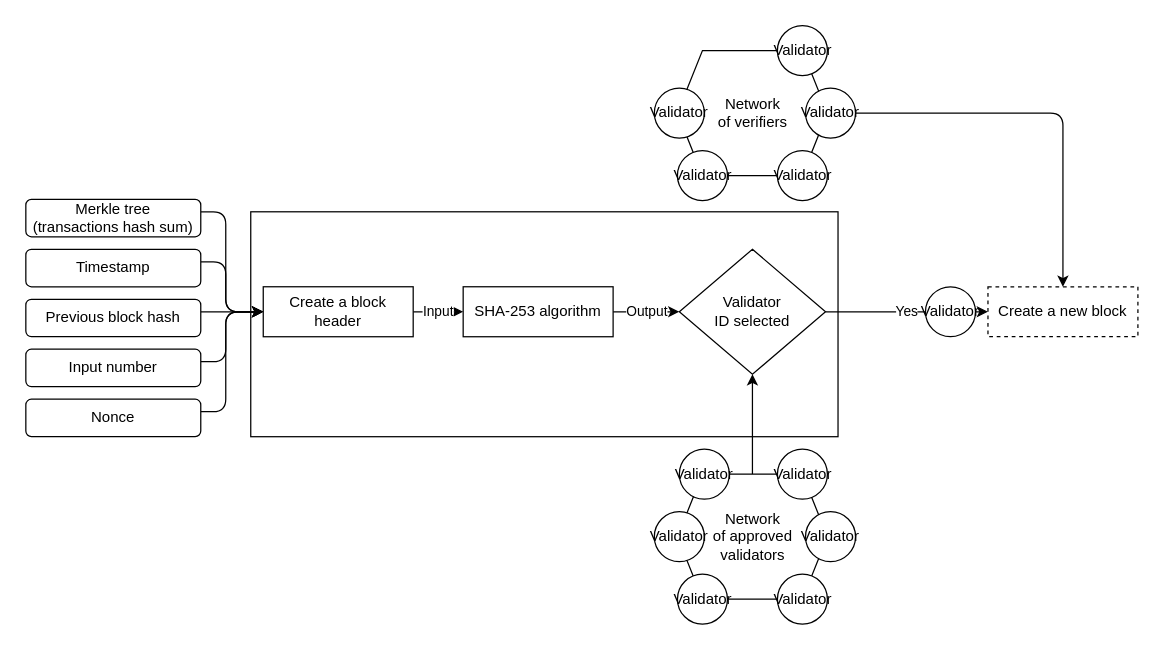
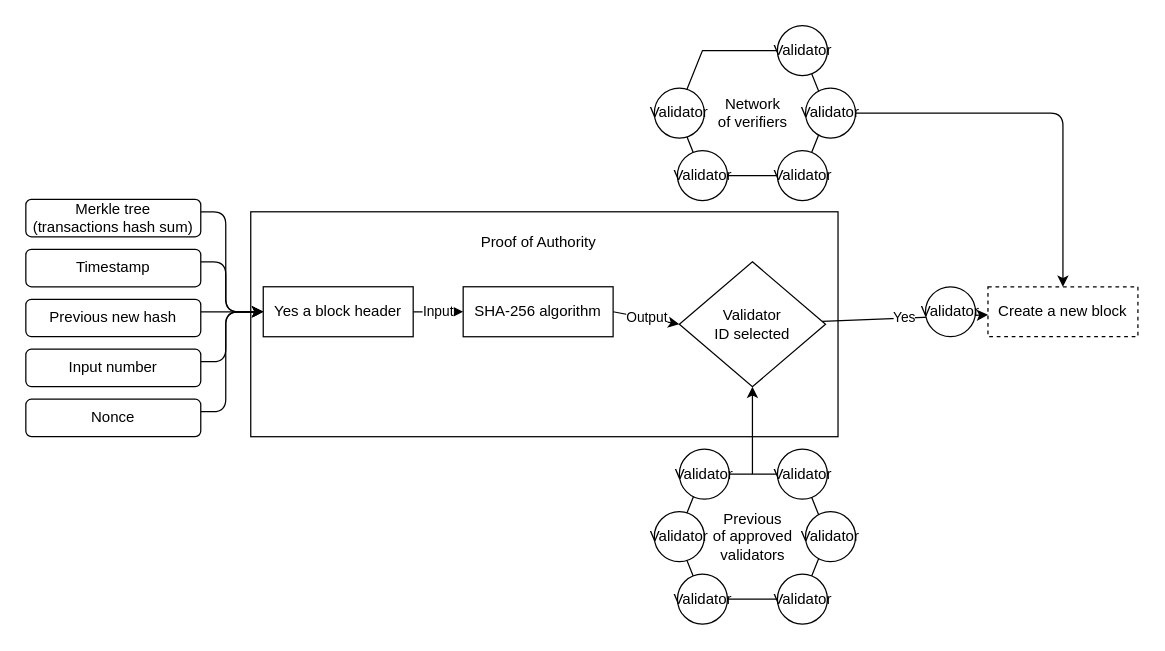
+ <mxCell id="20" value="Proof of Authority" style="text;html=1;strokeColor=none;fillColor=none;align=center;verticalAlign=middle;whiteSpace=wrap;rounded=0;" vertex="1" parent="1"><mxGeometry x="373.75" y="179" width="112.5" height="30" as="geometry" /></mxCell>
- <mxCell id="14" value="Create a block header" style="rounded=0;whiteSpace=wrap;html=1;" vertex="1" parent="1"><mxGeometry x="210" y="229" width="120" height="40" as="geometry" /></mxCell>
+ <mxCell id="14" value="Yes a block header" style="rounded=0;whiteSpace=wrap;html=1;" vertex="1" parent="1"><mxGeometry x="210" y="229" width="120" height="40" as="geometry" /></mxCell>
- <mxCell id="16" value="SHA-253 algorithm" style="rounded=0;whiteSpace=wrap;html=1;" vertex="1" parent="1"><mxGeometry x="370" y="229" width="120" height="40" as="geometry" /></mxCell>
+ <mxCell id="16" value="SHA-256 algorithm" style="rounded=0;whiteSpace=wrap;html=1;" vertex="1" parent="1"><mxGeometry x="370" y="229" width="120" height="40" as="geometry" /></mxCell>
- <mxCell id="19" value="Validator &lt;br&gt;ID selected" style="rhombus;whiteSpace=wrap;html=1;" vertex="1" parent="1"><mxGeometry x="543" y="199" width="117" height="100" as="geometry" /></mxCell>
+ <mxCell id="19" value="Validator &lt;br&gt;ID selected" style="rhombus;whiteSpace=wrap;html=1;" vertex="1" parent="1"><mxGeometry x="543" y="209" width="117" height="100" as="geometry" /></mxCell>
- <mxCell id="8" value="Previous block hash" style="rounded=1;whiteSpace=wrap;html=1;" vertex="1" parent="1"><mxGeometry x="20" y="239" width="140" height="30" as="geometry" /></mxCell>
+ <mxCell id="8" value="Previous new hash" style="rounded=1;whiteSpace=wrap;html=1;" vertex="1" parent="1"><mxGeometry x="20" y="239" width="140" height="30" as="geometry" /></mxCell>
- <mxCell id="30" value="Network &lt;br&gt;of approved&lt;br&gt;validators" style="shape=hexagon;perimeter=hexagonPerimeter2;whiteSpace=wrap;html=1;fixedSize=1;" vertex="1" parent="1"><mxGeometry x="541.5" y="379" width="120" height="100" as="geometry" /></mxCell>
+ <mxCell id="30" value="Previous &lt;br&gt;of approved&lt;br&gt;validators" style="shape=hexagon;perimeter=hexagonPerimeter2;whiteSpace=wrap;html=1;fixedSize=1;" vertex="1" parent="1"><mxGeometry x="541.5" y="379" width="120" height="100" as="geometry" /></mxCell>
